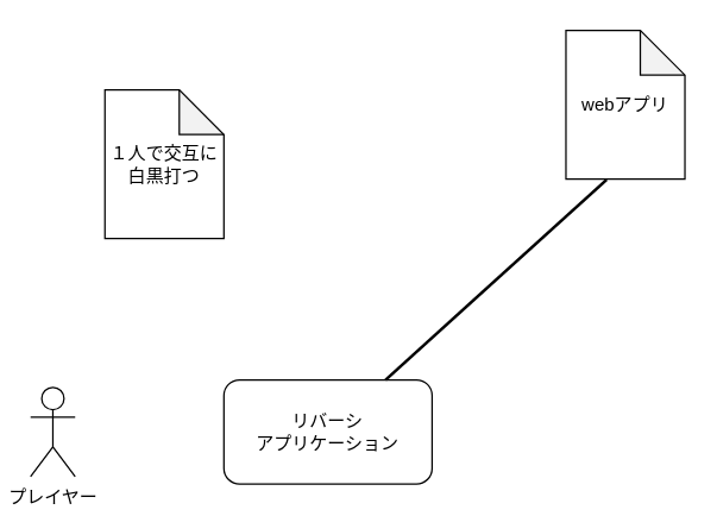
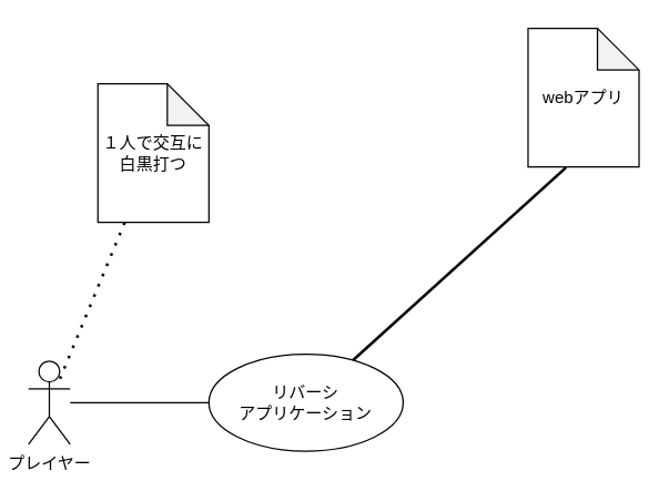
+ <mxCell id="8" value="" style="endArrow=none;dashed=1;html=1;dashPattern=1 3;strokeWidth=2;entryX=0.689;entryY=0.293;entryDx=0;entryDy=0;entryPerimeter=0;" edge="1" parent="1" source="7" target="3"><mxGeometry width="50" height="50" relative="1" as="geometry"><mxPoint x="263.858" y="269.367" as="sourcePoint" /><mxPoint x="417.36" y="130.3" as="targetPoint" /></mxGeometry></mxCell>
+ <mxCell id="4" value="" style="endArrow=none;html=1;entryX=0;entryY=0.5;entryDx=0;entryDy=0;" edge="1" parent="1" source="3" target="2"><mxGeometry relative="1" as="geometry"><mxPoint x="80" y="340" as="sourcePoint" /><mxPoint x="240" y="340" as="targetPoint" /></mxGeometry></mxCell>
- <mxCell id="2" value="リバーシ&lt;br&gt;アプリケーション" style="whiteSpace=wrap;html=1;rounded=1;" vertex="1" parent="1"><mxGeometry x="150" y="255" width="140" height="70" as="geometry" /></mxCell>
+ <mxCell id="2" value="リバーシ&lt;br&gt;アプリケーション" style="ellipse;whiteSpace=wrap;html=1;" vertex="1" parent="1"><mxGeometry x="150" y="255" width="140" height="70" as="geometry" /></mxCell>
